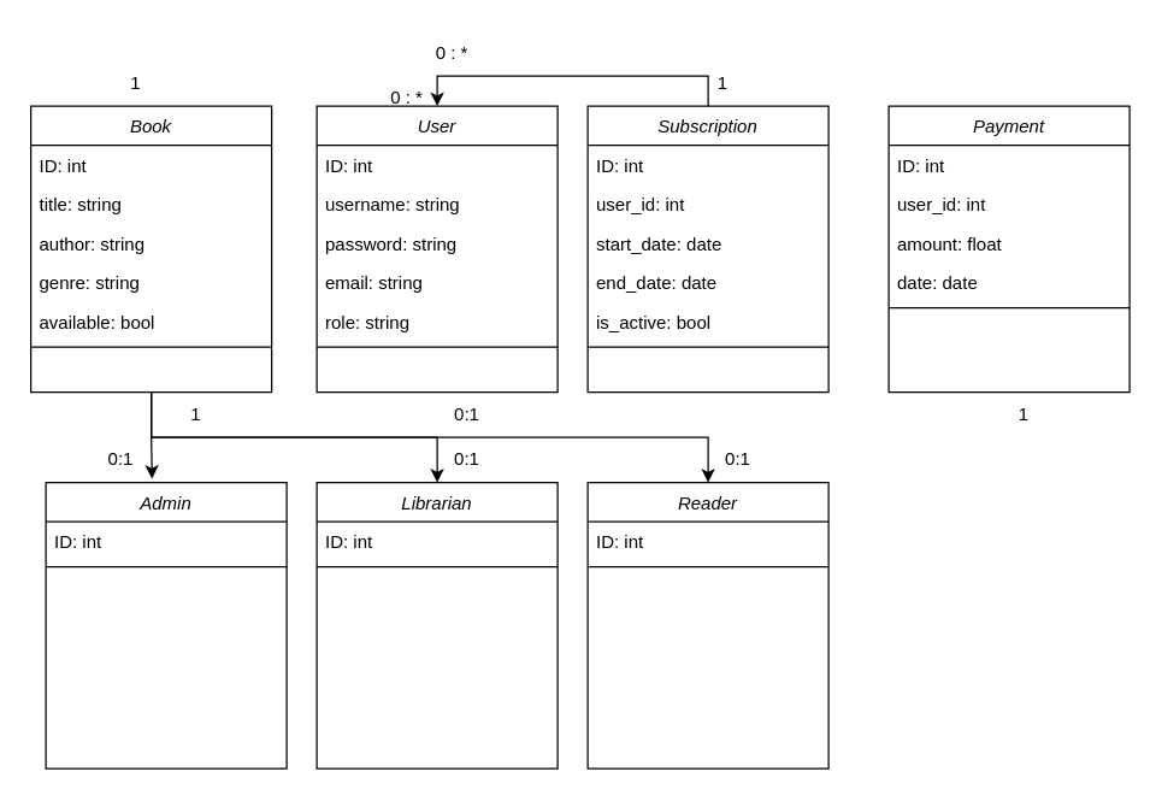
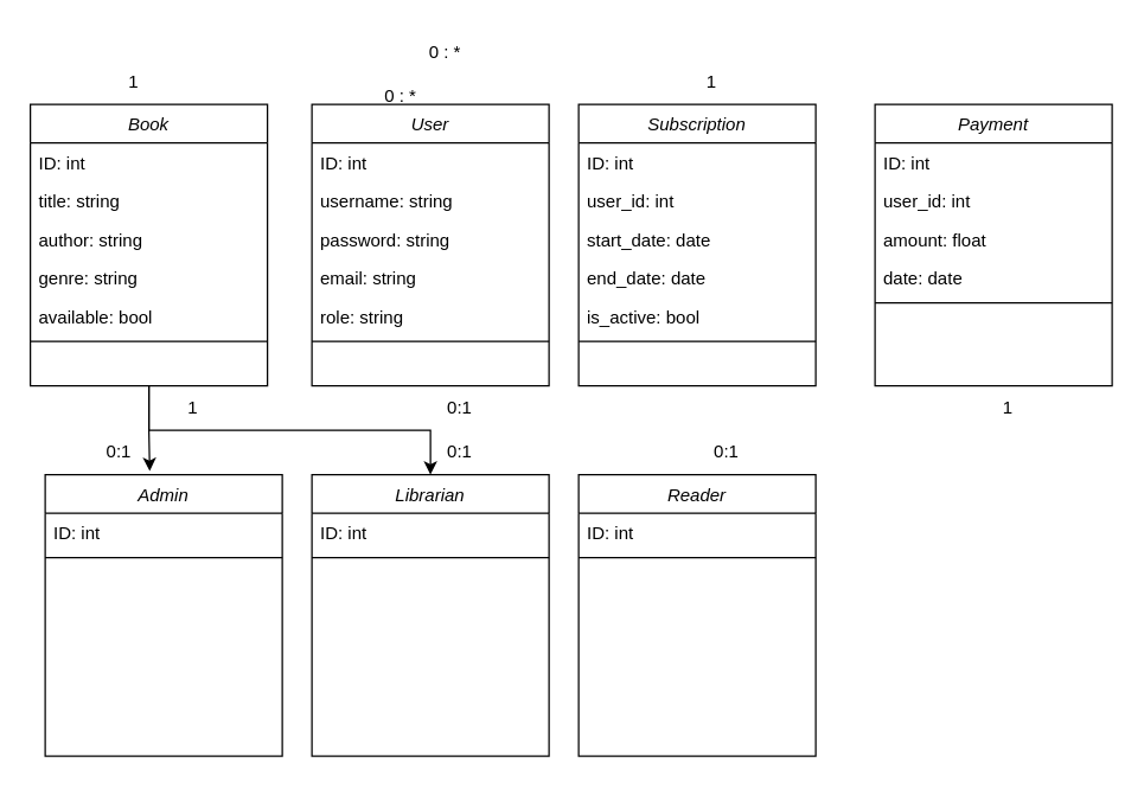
- <mxCell id="24" style="edgeStyle=orthogonalEdgeStyle;rounded=0;orthogonalLoop=1;jettySize=auto;html=1;exitX=0.5;exitY=0;exitDx=0;exitDy=0;entryX=0.5;entryY=0;entryDx=0;entryDy=0;" edge="1" parent="1" source="25" target="2"><mxGeometry relative="1" as="geometry" /></mxCell>
- <mxCell id="9" style="edgeStyle=orthogonalEdgeStyle;rounded=0;orthogonalLoop=1;jettySize=auto;html=1;exitX=0.5;exitY=1;exitDx=0;exitDy=0;entryX=0.5;entryY=0;entryDx=0;entryDy=0;" edge="1" parent="1" source="11" target="38"><mxGeometry relative="1" as="geometry" /></mxCell>
